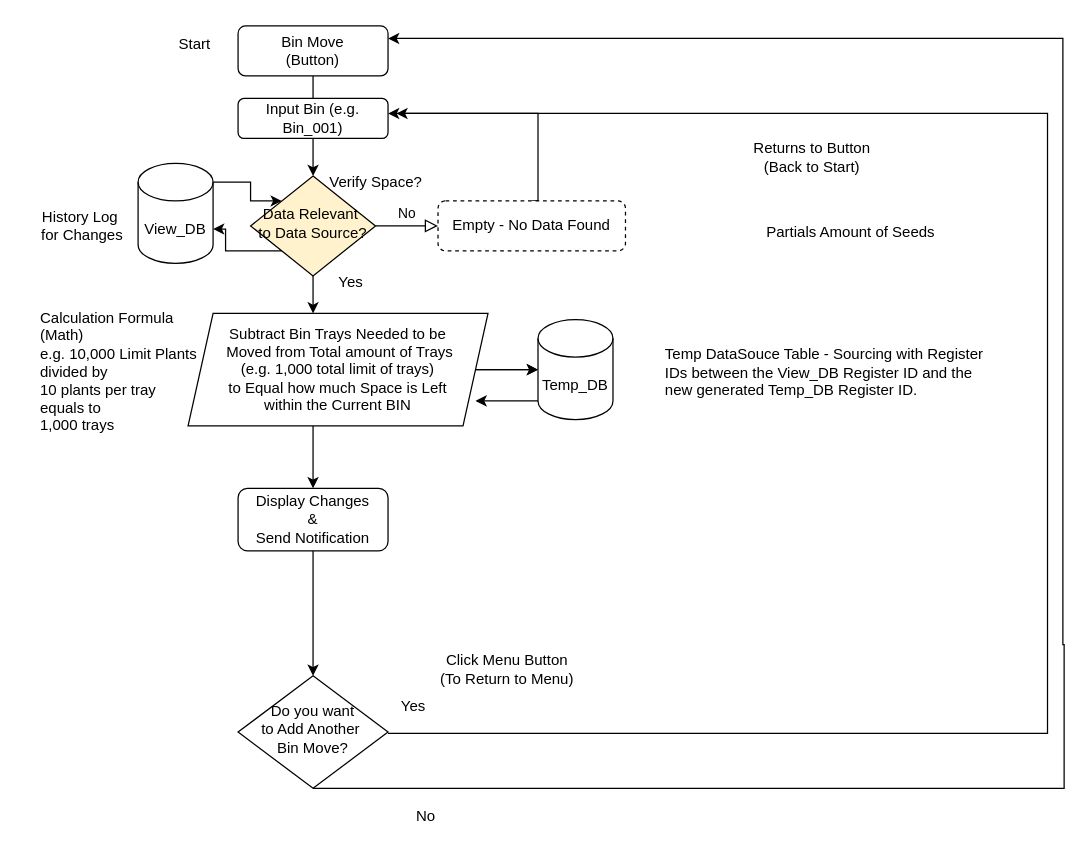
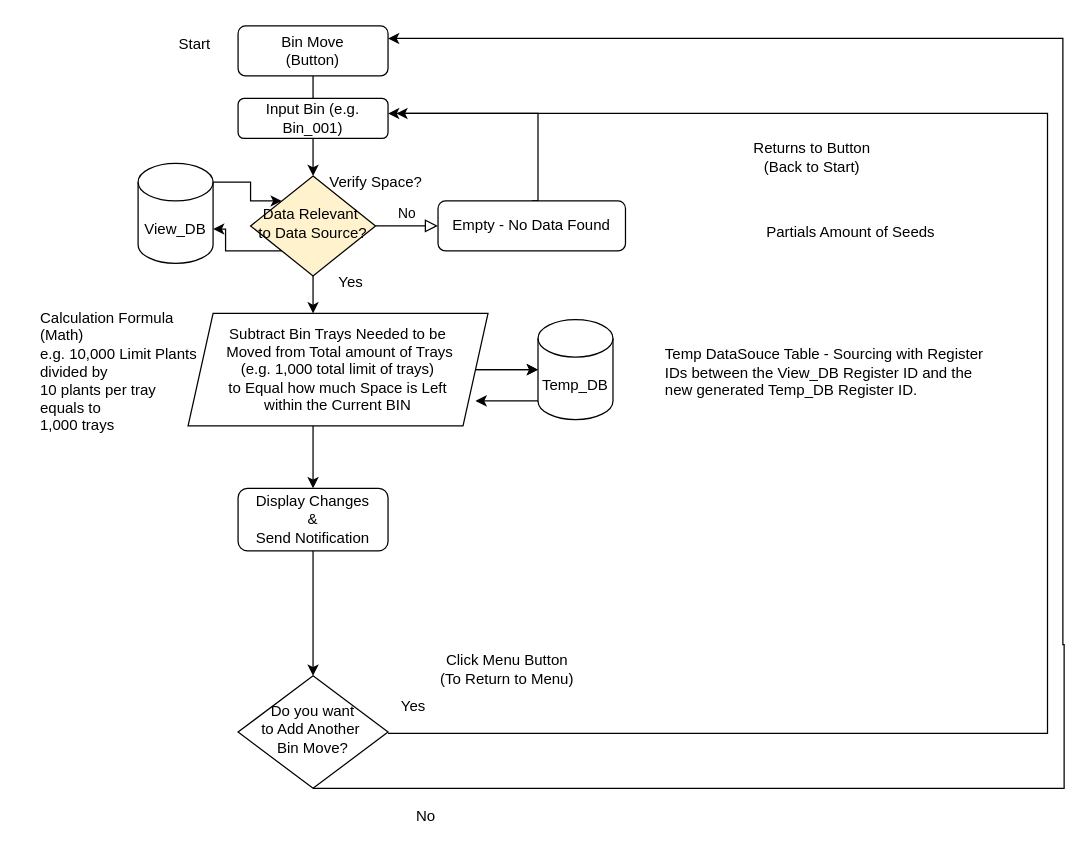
- <mxCell id="33" value="History Log&amp;nbsp;&lt;br&gt;for Changes" style="text;html=1;align=center;verticalAlign=middle;resizable=0;points=[];autosize=1;strokeColor=none;fillColor=none;" vertex="1" parent="1"><mxGeometry x="20" y="160" width="90" height="40" as="geometry" /></mxCell>
- <mxCell id="8" value="Empty - No Data Found" style="rounded=1;whiteSpace=wrap;html=1;fontSize=12;glass=0;strokeWidth=1;shadow=0;dashed=1;" parent="1" vertex="1"><mxGeometry x="350" y="160" width="150" height="40" as="geometry" /></mxCell>
+ <mxCell id="8" value="Empty - No Data Found" style="rounded=1;whiteSpace=wrap;html=1;fontSize=12;glass=0;strokeWidth=1;shadow=0;" parent="1" vertex="1"><mxGeometry x="350" y="160" width="150" height="40" as="geometry" /></mxCell>
